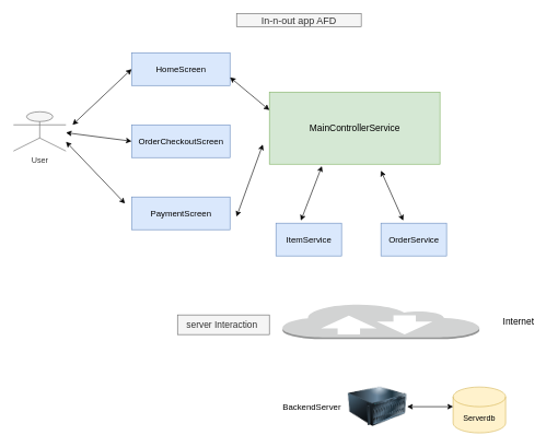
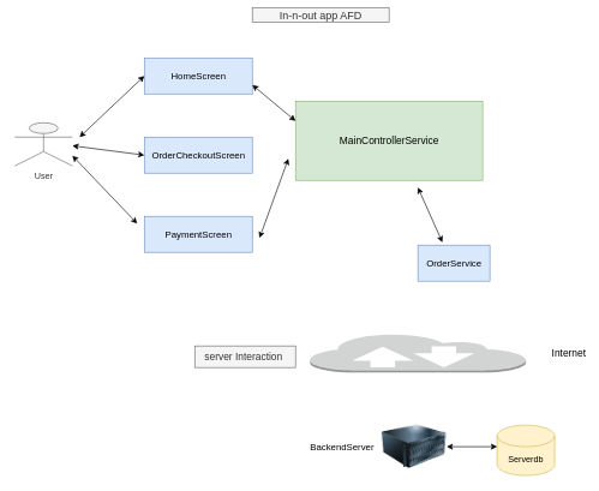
- <mxCell id="22" value="&lt;font style=&quot;font-size: 15px&quot;&gt;In-n-out app AFD&lt;/font&gt;" style="text;html=1;strokeColor=#666666;fillColor=#f5f5f5;align=center;verticalAlign=middle;whiteSpace=wrap;rounded=0;fontColor=#333333;" vertex="1" parent="1"><mxGeometry x="360" y="20" width="190" height="20" as="geometry" /></mxCell>
+ <mxCell id="22" value="&lt;font style=&quot;font-size: 15px&quot;&gt;In-n-out app AFD&lt;/font&gt;" style="text;html=1;strokeColor=#666666;fillColor=#f5f5f5;align=center;verticalAlign=middle;whiteSpace=wrap;rounded=0;fontColor=#333333;" vertex="1" parent="1"><mxGeometry x="350" y="10" width="190" height="20" as="geometry" /></mxCell>
- <mxCell id="16" value="" style="endArrow=classic;startArrow=classic;html=1;entryX=0.308;entryY=1.027;entryDx=0;entryDy=0;entryPerimeter=0;exitX=0.38;exitY=-0.08;exitDx=0;exitDy=0;exitPerimeter=0;" edge="1" parent="1" source="14" target="9"><mxGeometry width="50" height="50" relative="1" as="geometry"><mxPoint x="400" y="420" as="sourcePoint" /><mxPoint x="450" y="370" as="targetPoint" /></mxGeometry></mxCell>
- <mxCell id="14" value="&lt;font style=&quot;font-size: 13px&quot;&gt;ItemService&lt;/font&gt;" style="html=1;dashed=0;whitespace=wrap;fillColor=#dae8fc;strokeColor=#6c8ebf;" vertex="1" parent="1"><mxGeometry x="420" y="340" width="100" height="50" as="geometry" /></mxCell>
